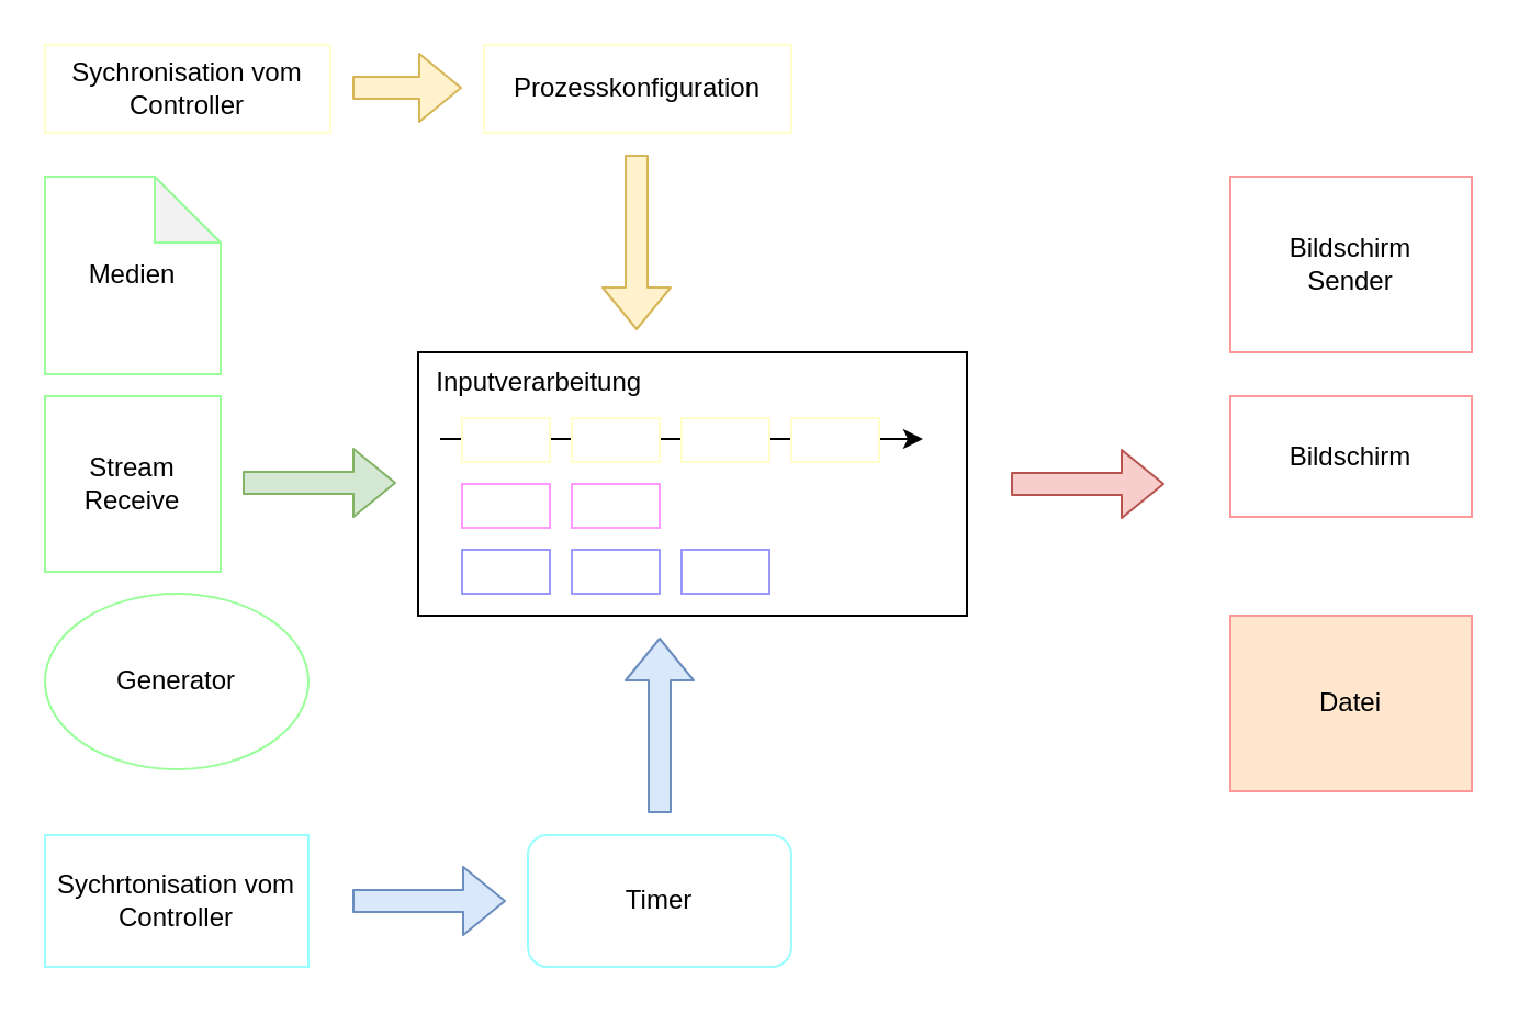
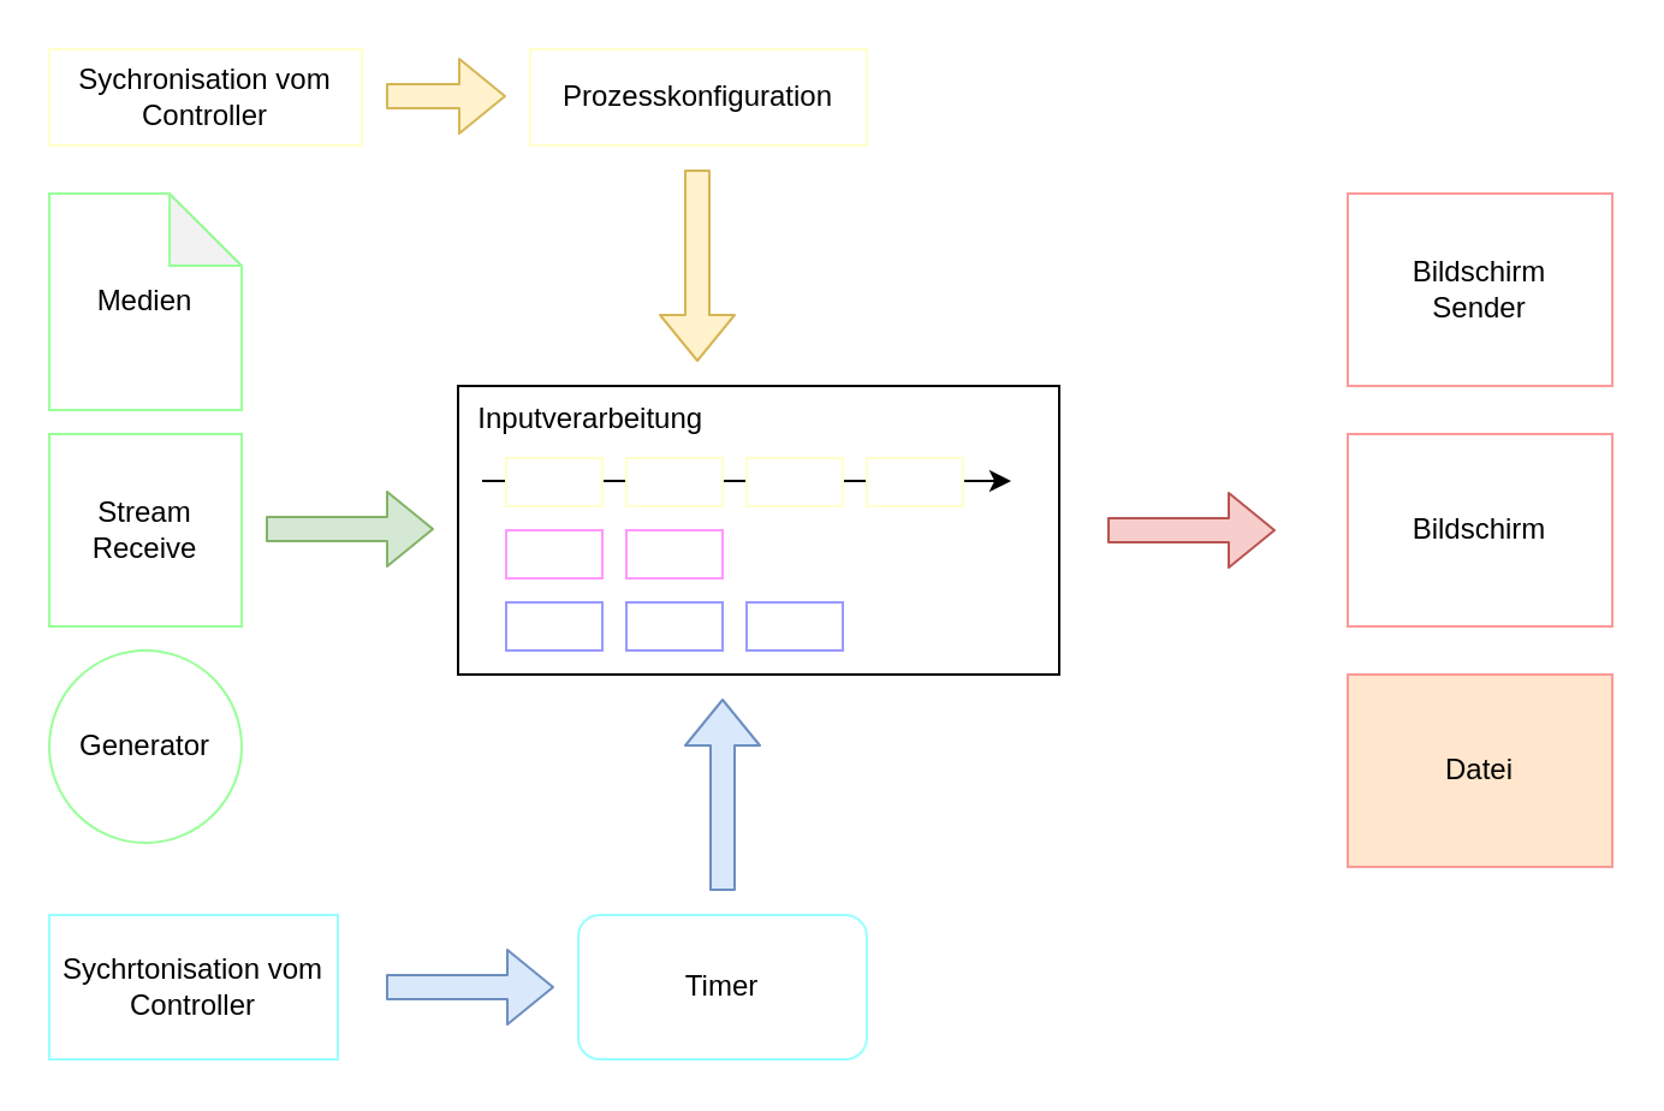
- <mxCell id="7" value="Bildschirm" style="rounded=0;whiteSpace=wrap;html=1;strokeColor=#FF9999;" parent="1" vertex="1"><mxGeometry x="560" y="180" width="110" height="55" as="geometry" /></mxCell>
+ <mxCell id="7" value="Bildschirm" style="rounded=0;whiteSpace=wrap;html=1;strokeColor=#FF9999;" parent="1" vertex="1"><mxGeometry x="560" y="180" width="110" height="80" as="geometry" /></mxCell>
- <mxCell id="5" value="Generator" style="ellipse;whiteSpace=wrap;html=1;aspect=fixed;strokeColor=#99FF99;" parent="1" vertex="1"><mxGeometry x="20" y="270" width="120" height="80" as="geometry" /></mxCell>
+ <mxCell id="5" value="Generator" style="ellipse;whiteSpace=wrap;html=1;aspect=fixed;strokeColor=#99FF99;" parent="1" vertex="1"><mxGeometry x="20" y="270" width="80" height="80" as="geometry" /></mxCell>
